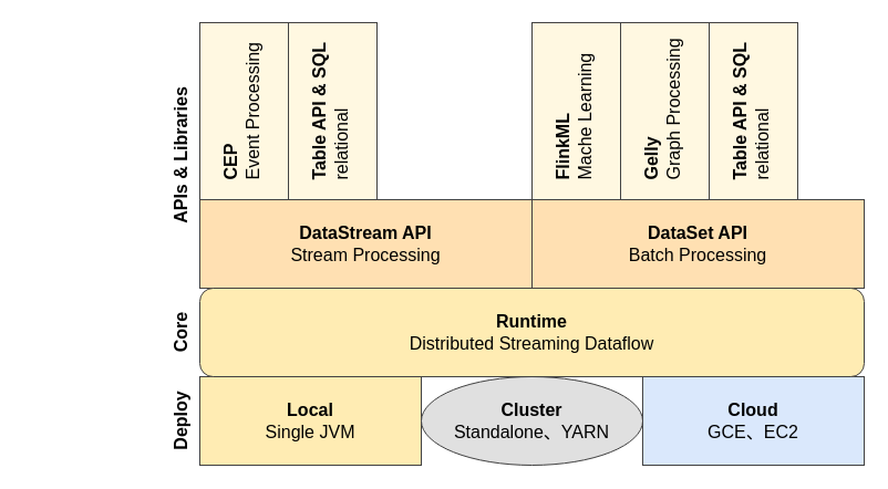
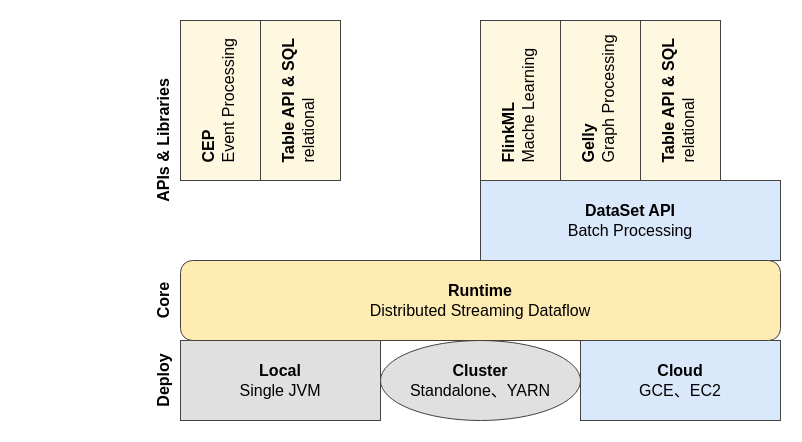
- <mxCell id="5" value="&lt;b style=&quot;border-color: var(--border-color); font-size: 16px;&quot;&gt;DataStream API&lt;br style=&quot;font-size: 16px;&quot;&gt;&lt;/b&gt;&lt;font style=&quot;border-color: var(--border-color); font-size: 16px;&quot;&gt;Stream Processing&lt;/font&gt;" style="rounded=0;whiteSpace=wrap;html=1;container=1;collapsible=0;recursiveResize=0;fontSize=16;strokeColor=#424242;fillColor=#FFE0B2;" parent="2" vertex="1"><mxGeometry x="80" y="160" width="300" height="80" as="geometry" /></mxCell>
- <mxCell id="6" value="&lt;b style=&quot;border-color: var(--border-color); font-size: 16px;&quot;&gt;DataSet API&lt;br style=&quot;border-color: var(--border-color); font-size: 16px;&quot;&gt;&lt;/b&gt;&lt;font style=&quot;border-color: var(--border-color); font-size: 16px;&quot;&gt;Batch Processing&lt;/font&gt;" style="rounded=0;whiteSpace=wrap;html=1;container=1;collapsible=0;recursiveResize=0;fontSize=16;strokeColor=#424242;fillColor=#ffe0b2;" parent="2" vertex="1"><mxGeometry x="380" y="160" width="300" height="80" as="geometry" /></mxCell>
+ <mxCell id="6" value="&lt;b style=&quot;border-color: var(--border-color); font-size: 16px;&quot;&gt;DataSet API&lt;br style=&quot;border-color: var(--border-color); font-size: 16px;&quot;&gt;&lt;/b&gt;&lt;font style=&quot;border-color: var(--border-color); font-size: 16px;&quot;&gt;Batch Processing&lt;/font&gt;" style="rounded=0;whiteSpace=wrap;html=1;container=1;collapsible=0;recursiveResize=0;fontSize=16;strokeColor=#424242;fillColor=#dae8fc;" parent="2" vertex="1"><mxGeometry x="380" y="160" width="300" height="80" as="geometry" /></mxCell>
- <mxCell id="4" value="&lt;font style=&quot;font-size: 16px;&quot;&gt;&lt;b style=&quot;font-size: 16px;&quot;&gt;&lt;font style=&quot;font-size: 16px;&quot;&gt;Local&lt;/font&gt;&lt;/b&gt;&lt;br style=&quot;font-size: 16px;&quot;&gt;&lt;font style=&quot;font-size: 16px;&quot;&gt;Single JVM&lt;/font&gt;&lt;br style=&quot;font-size: 16px;&quot;&gt;&lt;/font&gt;" style="rounded=0;whiteSpace=wrap;html=1;container=1;collapsible=0;recursiveResize=0;fontSize=16;strokeColor=#424242;fillColor=#ffecb3;" parent="2" vertex="1"><mxGeometry x="80" y="320" width="200" height="80" as="geometry" /></mxCell>
+ <mxCell id="4" value="&lt;font style=&quot;font-size: 16px;&quot;&gt;&lt;b style=&quot;font-size: 16px;&quot;&gt;&lt;font style=&quot;font-size: 16px;&quot;&gt;Local&lt;/font&gt;&lt;/b&gt;&lt;br style=&quot;font-size: 16px;&quot;&gt;&lt;font style=&quot;font-size: 16px;&quot;&gt;Single JVM&lt;/font&gt;&lt;br style=&quot;font-size: 16px;&quot;&gt;&lt;/font&gt;" style="rounded=0;whiteSpace=wrap;html=1;container=1;collapsible=0;recursiveResize=0;fontSize=16;strokeColor=#424242;fillColor=#e0e0e0;" parent="2" vertex="1"><mxGeometry x="80" y="320" width="200" height="80" as="geometry" /></mxCell>
